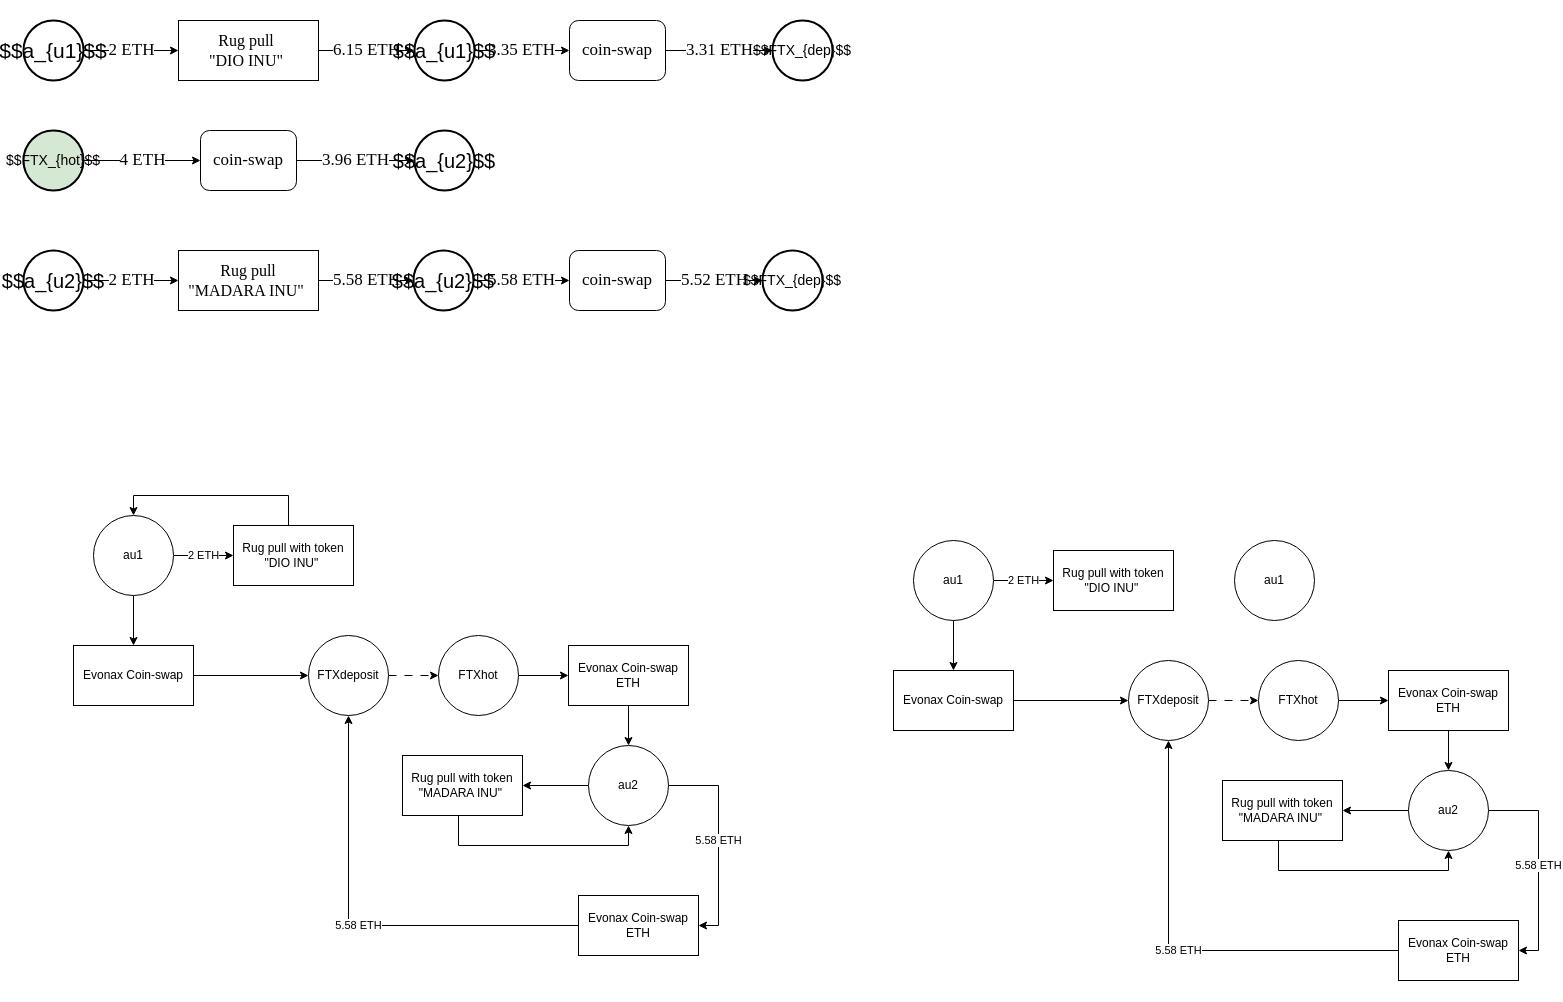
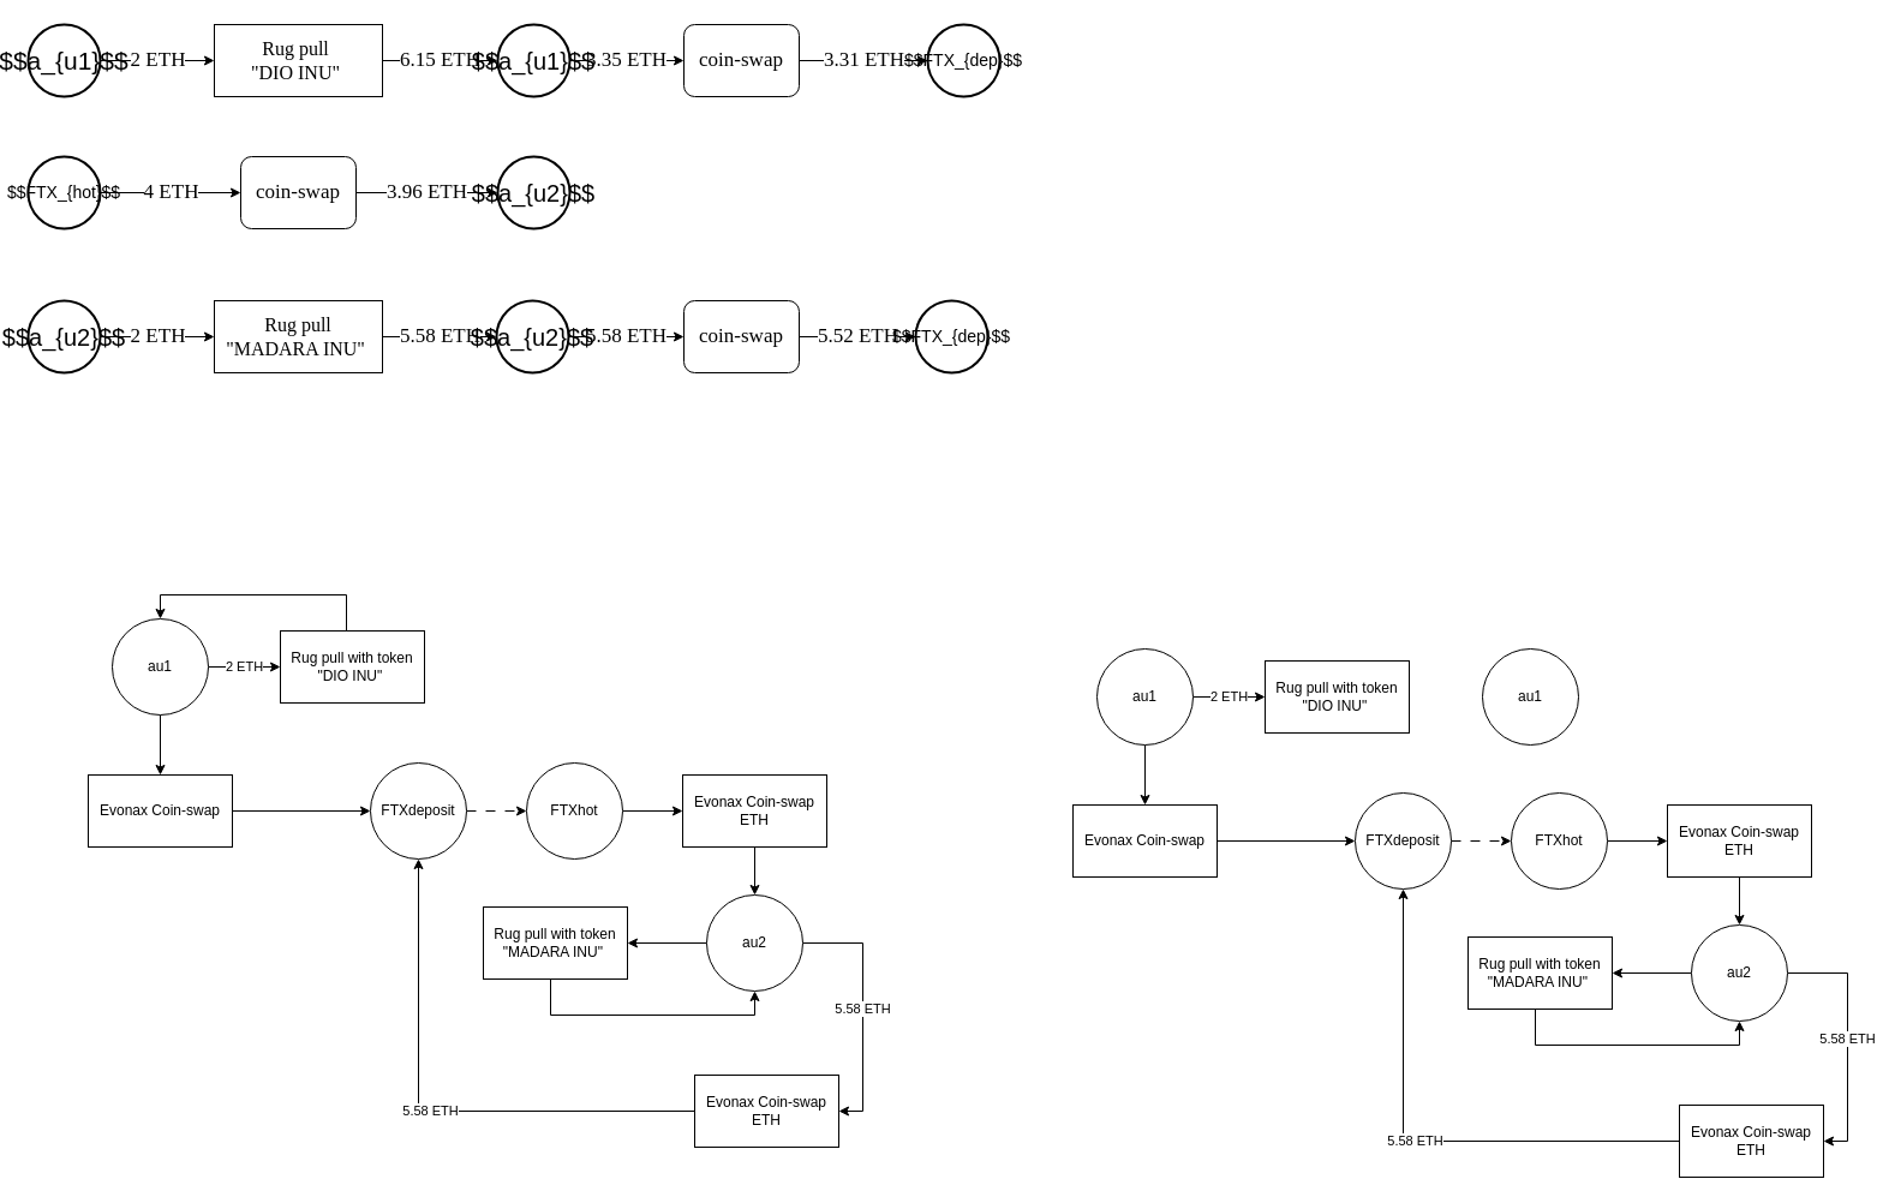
- <mxCell id="57" value="&lt;p style=&quot;font-size: 14px;&quot;&gt;&lt;font style=&quot;font-size: 14px;&quot;&gt;$$FTX_{hot}$$&lt;/font&gt;&lt;/p&gt;" style="ellipse;whiteSpace=wrap;html=1;aspect=fixed;strokeWidth=2;fontSize=14;fillColor=#d5e8d4;" parent="1" vertex="1"><mxGeometry x="20" y="130" width="60" height="60" as="geometry" /></mxCell>
+ <mxCell id="57" value="&lt;p style=&quot;font-size: 14px;&quot;&gt;&lt;font style=&quot;font-size: 14px;&quot;&gt;$$FTX_{hot}$$&lt;/font&gt;&lt;/p&gt;" style="ellipse;whiteSpace=wrap;html=1;aspect=fixed;strokeWidth=2;fontSize=14;" parent="1" vertex="1"><mxGeometry x="20" y="130" width="60" height="60" as="geometry" /></mxCell>
